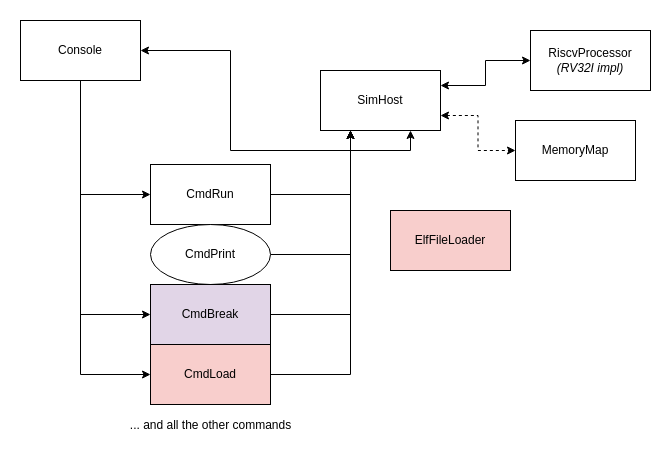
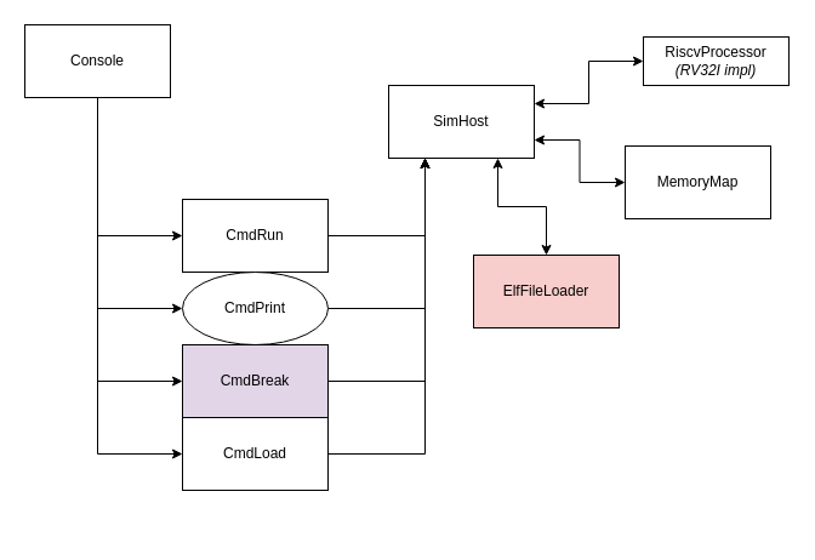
- <mxCell id="2" value="RiscvProcessor &lt;i&gt;(RV32I impl)&lt;/i&gt;" style="rounded=0;whiteSpace=wrap;html=1;" vertex="1" parent="1"><mxGeometry x="530" y="30" width="120" height="60" as="geometry" /></mxCell>
+ <mxCell id="2" value="RiscvProcessor &lt;i&gt;(RV32I impl)&lt;/i&gt;" style="rounded=0;whiteSpace=wrap;html=1;" vertex="1" parent="1"><mxGeometry x="530" y="30" width="120" height="40" as="geometry" /></mxCell>
- <mxCell id="4" style="edgeStyle=orthogonalEdgeStyle;rounded=0;orthogonalLoop=1;jettySize=auto;html=1;exitX=1;exitY=0.75;exitDx=0;exitDy=0;entryX=0;entryY=0.5;entryDx=0;entryDy=0;startArrow=classic;startFill=1;dashed=1;" edge="1" parent="1" source="7" target="3"><mxGeometry relative="1" as="geometry" /></mxCell>
+ <mxCell id="4" style="edgeStyle=orthogonalEdgeStyle;rounded=0;orthogonalLoop=1;jettySize=auto;html=1;exitX=1;exitY=0.75;exitDx=0;exitDy=0;entryX=0;entryY=0.5;entryDx=0;entryDy=0;startArrow=classic;startFill=1;" edge="1" parent="1" source="7" target="3"><mxGeometry relative="1" as="geometry" /></mxCell>
- <mxCell id="6" style="edgeStyle=orthogonalEdgeStyle;rounded=0;orthogonalLoop=1;jettySize=auto;html=1;exitX=0.75;exitY=1;exitDx=0;exitDy=0;startArrow=classic;startFill=1;" edge="1" parent="1" source="7" target="12"><mxGeometry relative="1" as="geometry" /></mxCell>
+ <mxCell id="6" style="edgeStyle=orthogonalEdgeStyle;rounded=0;orthogonalLoop=1;jettySize=auto;html=1;exitX=0.75;exitY=1;exitDx=0;exitDy=0;entryX=0.5;entryY=0;entryDx=0;entryDy=0;startArrow=classic;startFill=1;" edge="1" parent="1" source="7" target="22"><mxGeometry relative="1" as="geometry" /></mxCell>
+ <mxCell id="9" style="edgeStyle=orthogonalEdgeStyle;rounded=0;orthogonalLoop=1;jettySize=auto;html=1;exitX=0.5;exitY=1;exitDx=0;exitDy=0;entryX=0;entryY=0.5;entryDx=0;entryDy=0;" edge="1" parent="1" source="12" target="15"><mxGeometry relative="1" as="geometry" /></mxCell>
- <mxCell id="20" value="CmdLoad" style="rounded=0;whiteSpace=wrap;html=1;fillColor=#f8cecc;" vertex="1" parent="1"><mxGeometry x="150" y="344" width="120" height="60" as="geometry" /></mxCell>
+ <mxCell id="20" value="CmdLoad" style="rounded=0;whiteSpace=wrap;html=1;" vertex="1" parent="1"><mxGeometry x="150" y="344" width="120" height="60" as="geometry" /></mxCell>
- <mxCell id="18" value="... and all the other commands" style="text;html=1;align=center;verticalAlign=middle;resizable=0;points=[];autosize=1;strokeColor=none;fillColor=none;" vertex="1" parent="1"><mxGeometry x="120" y="410" width="180" height="30" as="geometry" /></mxCell>
